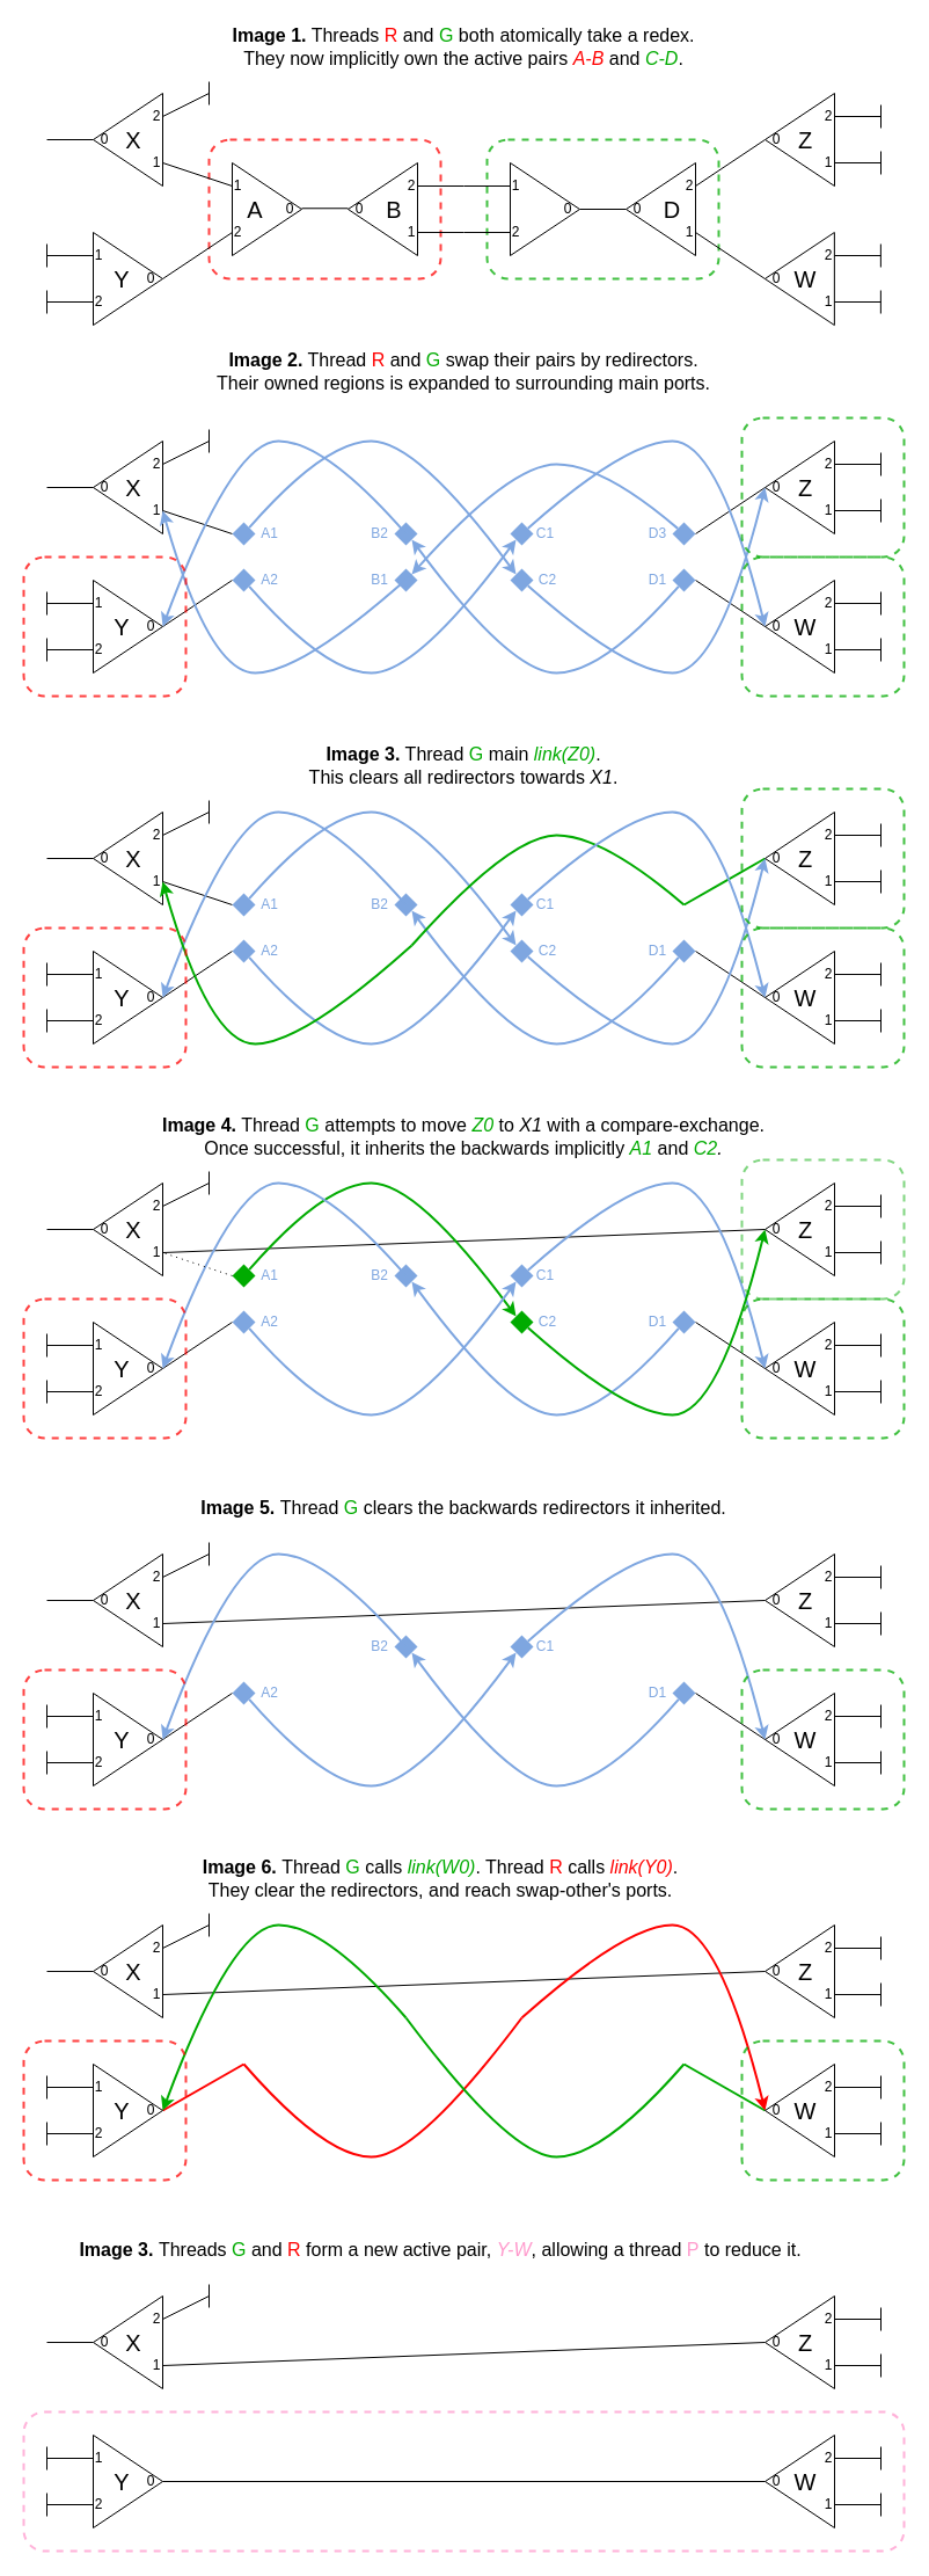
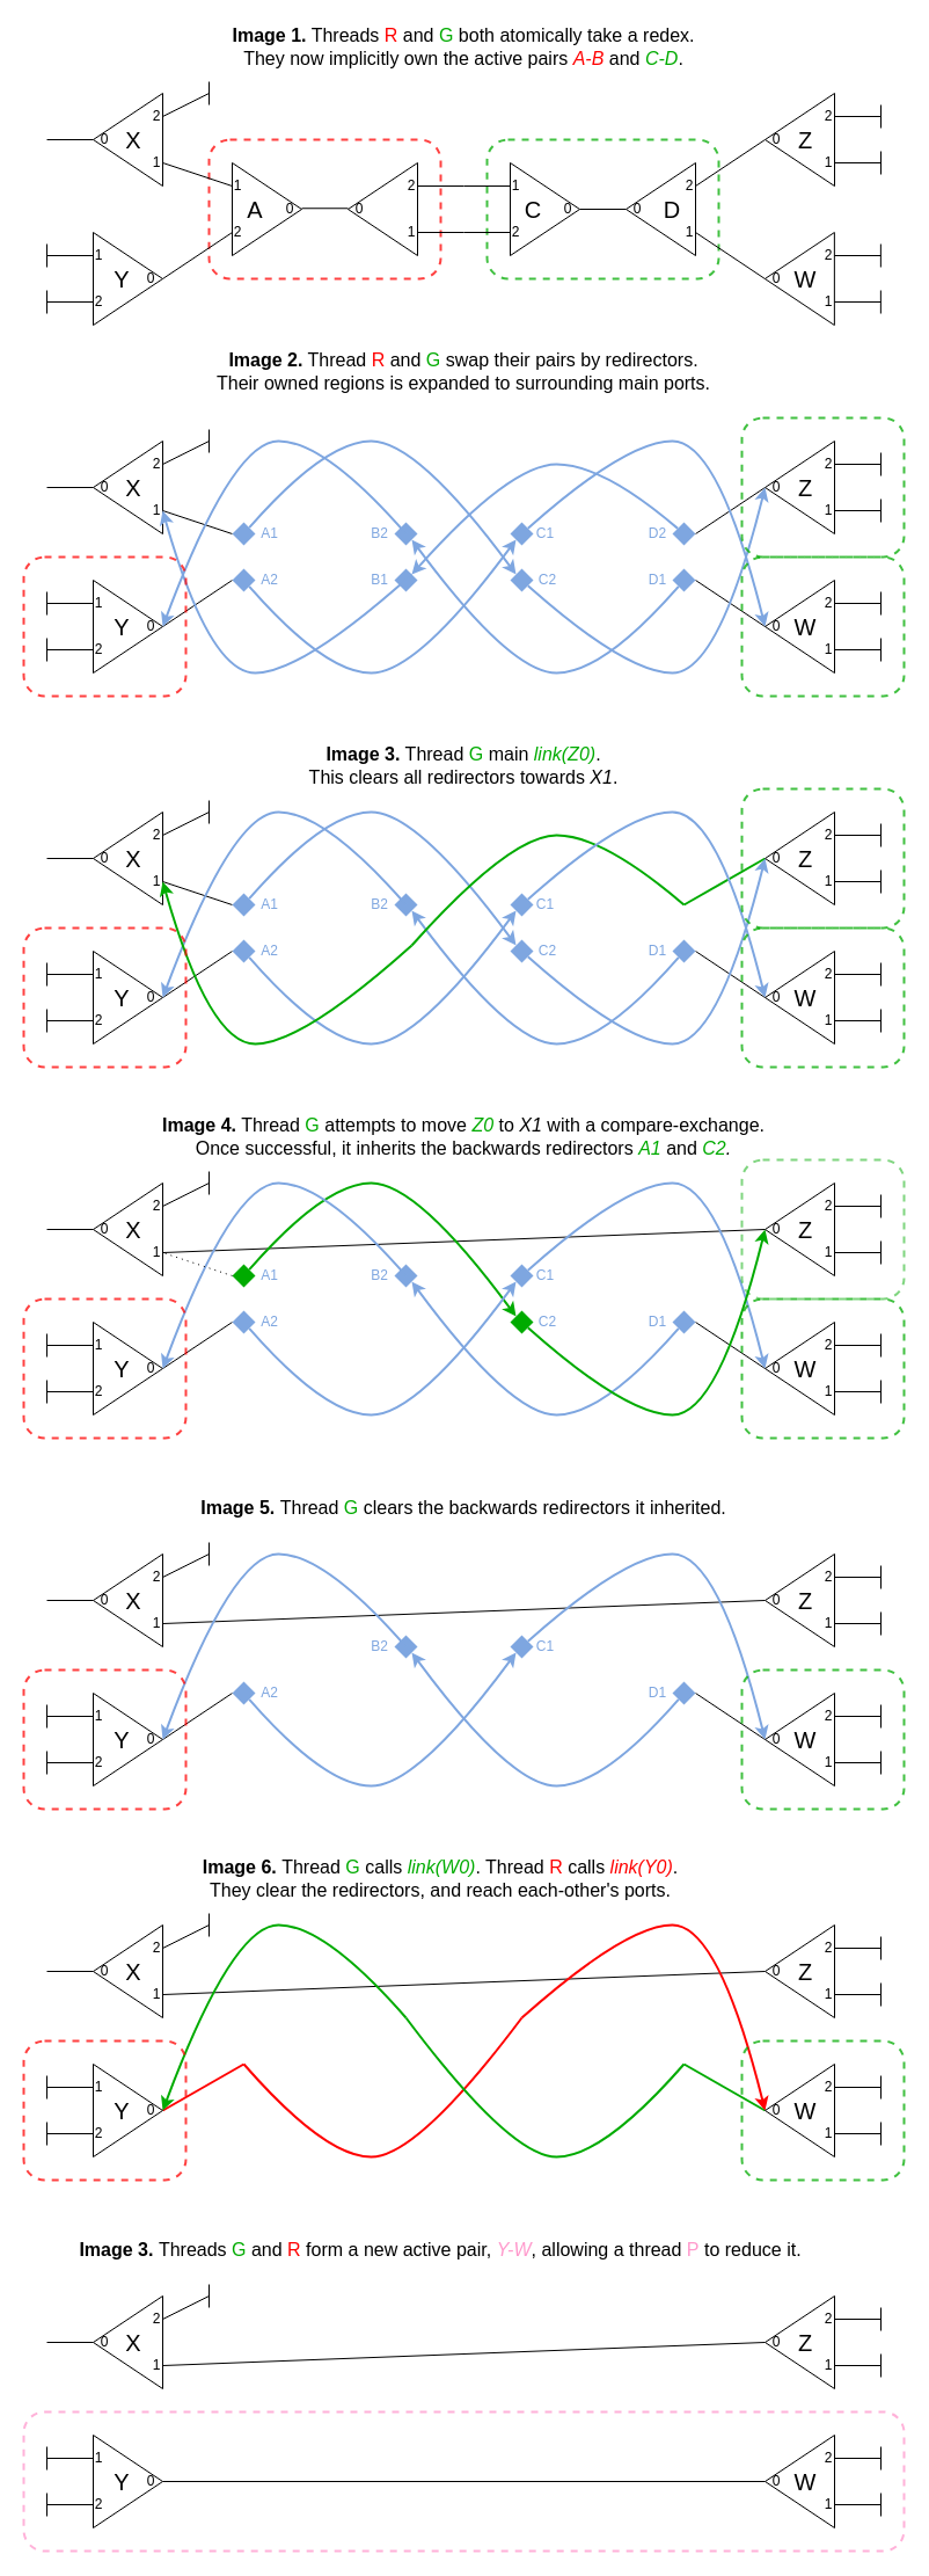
- <mxCell id="27" value="&lt;font style=&quot;font-size: 20px;&quot;&gt;B&lt;/font&gt;" style="text;html=1;strokeColor=none;fillColor=none;align=center;verticalAlign=middle;whiteSpace=wrap;rounded=0;" vertex="1" parent="1"><mxGeometry x="330" y="170" width="20" height="20" as="geometry" /></mxCell>
+ <mxCell id="28" value="&lt;font style=&quot;font-size: 20px;&quot;&gt;C&lt;/font&gt;" style="text;html=1;strokeColor=none;fillColor=none;align=center;verticalAlign=middle;whiteSpace=wrap;rounded=0;" vertex="1" parent="1"><mxGeometry x="450" y="170" width="20" height="20" as="geometry" /></mxCell>
- <mxCell id="114" value="&lt;font color=&quot;#7ea6e0&quot;&gt;D3&lt;/font&gt;" style="text;html=1;strokeColor=none;fillColor=none;align=center;verticalAlign=middle;whiteSpace=wrap;rounded=0;" vertex="1" parent="1"><mxGeometry x="555" y="450" width="25" height="20" as="geometry" /></mxCell>
+ <mxCell id="114" value="&lt;font color=&quot;#7ea6e0&quot;&gt;D2&lt;/font&gt;" style="text;html=1;strokeColor=none;fillColor=none;align=center;verticalAlign=middle;whiteSpace=wrap;rounded=0;" vertex="1" parent="1"><mxGeometry x="555" y="450" width="25" height="20" as="geometry" /></mxCell>
- <mxCell id="393" value="&lt;span style=&quot;font-size: 16px;&quot;&gt;&lt;b&gt;Image 4.&lt;/b&gt; Thread&amp;nbsp;&lt;font color=&quot;#00ab00&quot;&gt;G&lt;/font&gt;&amp;nbsp;attempts to move&amp;nbsp;&lt;i&gt;&lt;font color=&quot;#00ab00&quot;&gt;Z0&lt;/font&gt;&lt;/i&gt; to &lt;i&gt;X1&lt;/i&gt; with a compare-exchange.&lt;br&gt;Once successful, it inherits the backwards implicitly &lt;i&gt;&lt;font color=&quot;#00ab00&quot;&gt;A1&lt;/font&gt;&lt;/i&gt; and &lt;i&gt;&lt;font color=&quot;#00ab00&quot;&gt;C2&lt;/font&gt;&lt;/i&gt;&lt;i&gt;.&lt;/i&gt;&lt;br&gt;&lt;/span&gt;" style="text;html=1;strokeColor=none;fillColor=none;align=center;verticalAlign=middle;whiteSpace=wrap;rounded=0;" vertex="1" parent="1"><mxGeometry x="40" y="960" width="720" height="40" as="geometry" /></mxCell>
+ <mxCell id="393" value="&lt;span style=&quot;font-size: 16px;&quot;&gt;&lt;b&gt;Image 4.&lt;/b&gt; Thread&amp;nbsp;&lt;font color=&quot;#00ab00&quot;&gt;G&lt;/font&gt;&amp;nbsp;attempts to move&amp;nbsp;&lt;i&gt;&lt;font color=&quot;#00ab00&quot;&gt;Z0&lt;/font&gt;&lt;/i&gt; to &lt;i&gt;X1&lt;/i&gt; with a compare-exchange.&lt;br&gt;Once successful, it inherits the backwards redirectors &lt;i&gt;&lt;font color=&quot;#00ab00&quot;&gt;A1&lt;/font&gt;&lt;/i&gt; and &lt;i&gt;&lt;font color=&quot;#00ab00&quot;&gt;C2&lt;/font&gt;&lt;/i&gt;&lt;i&gt;.&lt;/i&gt;&lt;br&gt;&lt;/span&gt;" style="text;html=1;strokeColor=none;fillColor=none;align=center;verticalAlign=middle;whiteSpace=wrap;rounded=0;" vertex="1" parent="1"><mxGeometry x="40" y="960" width="720" height="40" as="geometry" /></mxCell>
- <mxCell id="395" value="&lt;span style=&quot;font-size: 16px;&quot;&gt;&lt;b&gt;Image 6.&lt;/b&gt;&amp;nbsp;Thread&amp;nbsp;&lt;font color=&quot;#00ab00&quot;&gt;G&lt;/font&gt;&amp;nbsp;calls&amp;nbsp;&lt;font color=&quot;#00ab00&quot;&gt;&lt;i&gt;link(W0)&lt;/i&gt;&lt;/font&gt;. Thread &lt;font color=&quot;#ff0000&quot;&gt;R&lt;/font&gt; calls&amp;nbsp;&lt;font color=&quot;#ff0000&quot;&gt;&lt;i&gt;link(Y0)&lt;/i&gt;&lt;/font&gt;.&lt;br&gt;They clear the redirectors, and reach swap-other's ports.&lt;br&gt;&lt;/span&gt;" style="text;html=1;strokeColor=none;fillColor=none;align=center;verticalAlign=middle;whiteSpace=wrap;rounded=0;" vertex="1" parent="1"><mxGeometry x="20" y="1600" width="720" height="40" as="geometry" /></mxCell>
+ <mxCell id="395" value="&lt;span style=&quot;font-size: 16px;&quot;&gt;&lt;b&gt;Image 6.&lt;/b&gt;&amp;nbsp;Thread&amp;nbsp;&lt;font color=&quot;#00ab00&quot;&gt;G&lt;/font&gt;&amp;nbsp;calls&amp;nbsp;&lt;font color=&quot;#00ab00&quot;&gt;&lt;i&gt;link(W0)&lt;/i&gt;&lt;/font&gt;. Thread &lt;font color=&quot;#ff0000&quot;&gt;R&lt;/font&gt; calls&amp;nbsp;&lt;font color=&quot;#ff0000&quot;&gt;&lt;i&gt;link(Y0)&lt;/i&gt;&lt;/font&gt;.&lt;br&gt;They clear the redirectors, and reach each-other's ports.&lt;br&gt;&lt;/span&gt;" style="text;html=1;strokeColor=none;fillColor=none;align=center;verticalAlign=middle;whiteSpace=wrap;rounded=0;" vertex="1" parent="1"><mxGeometry x="20" y="1600" width="720" height="40" as="geometry" /></mxCell>
